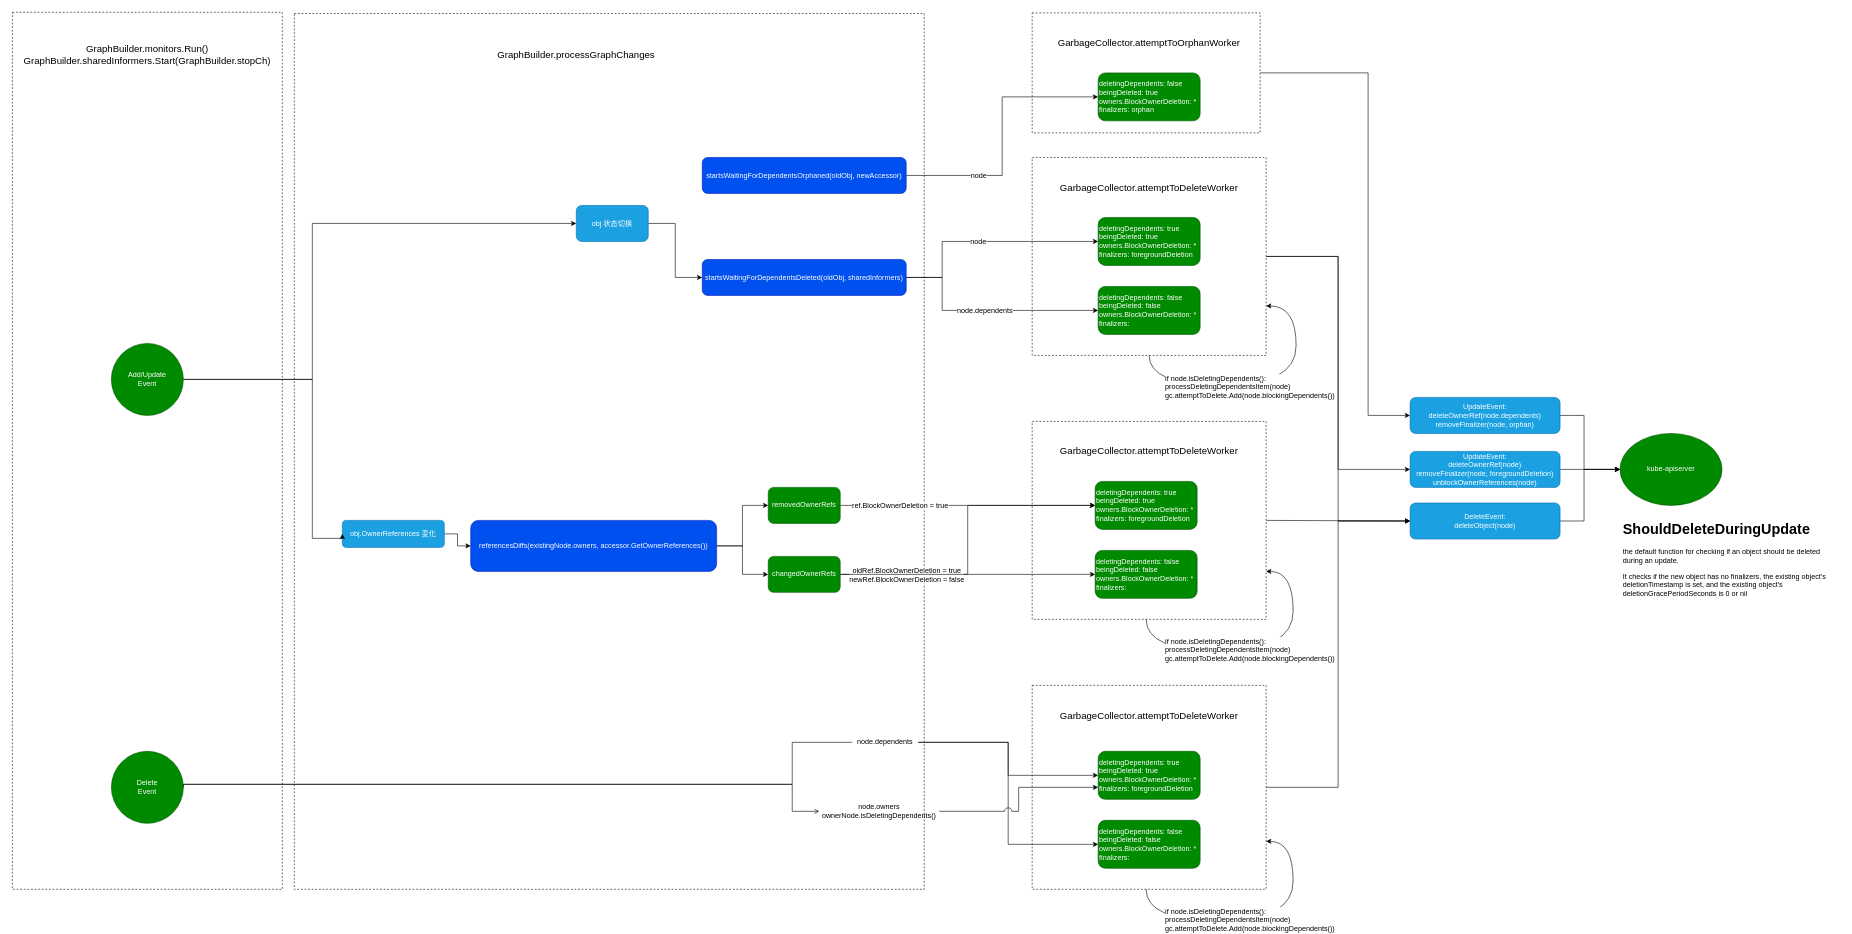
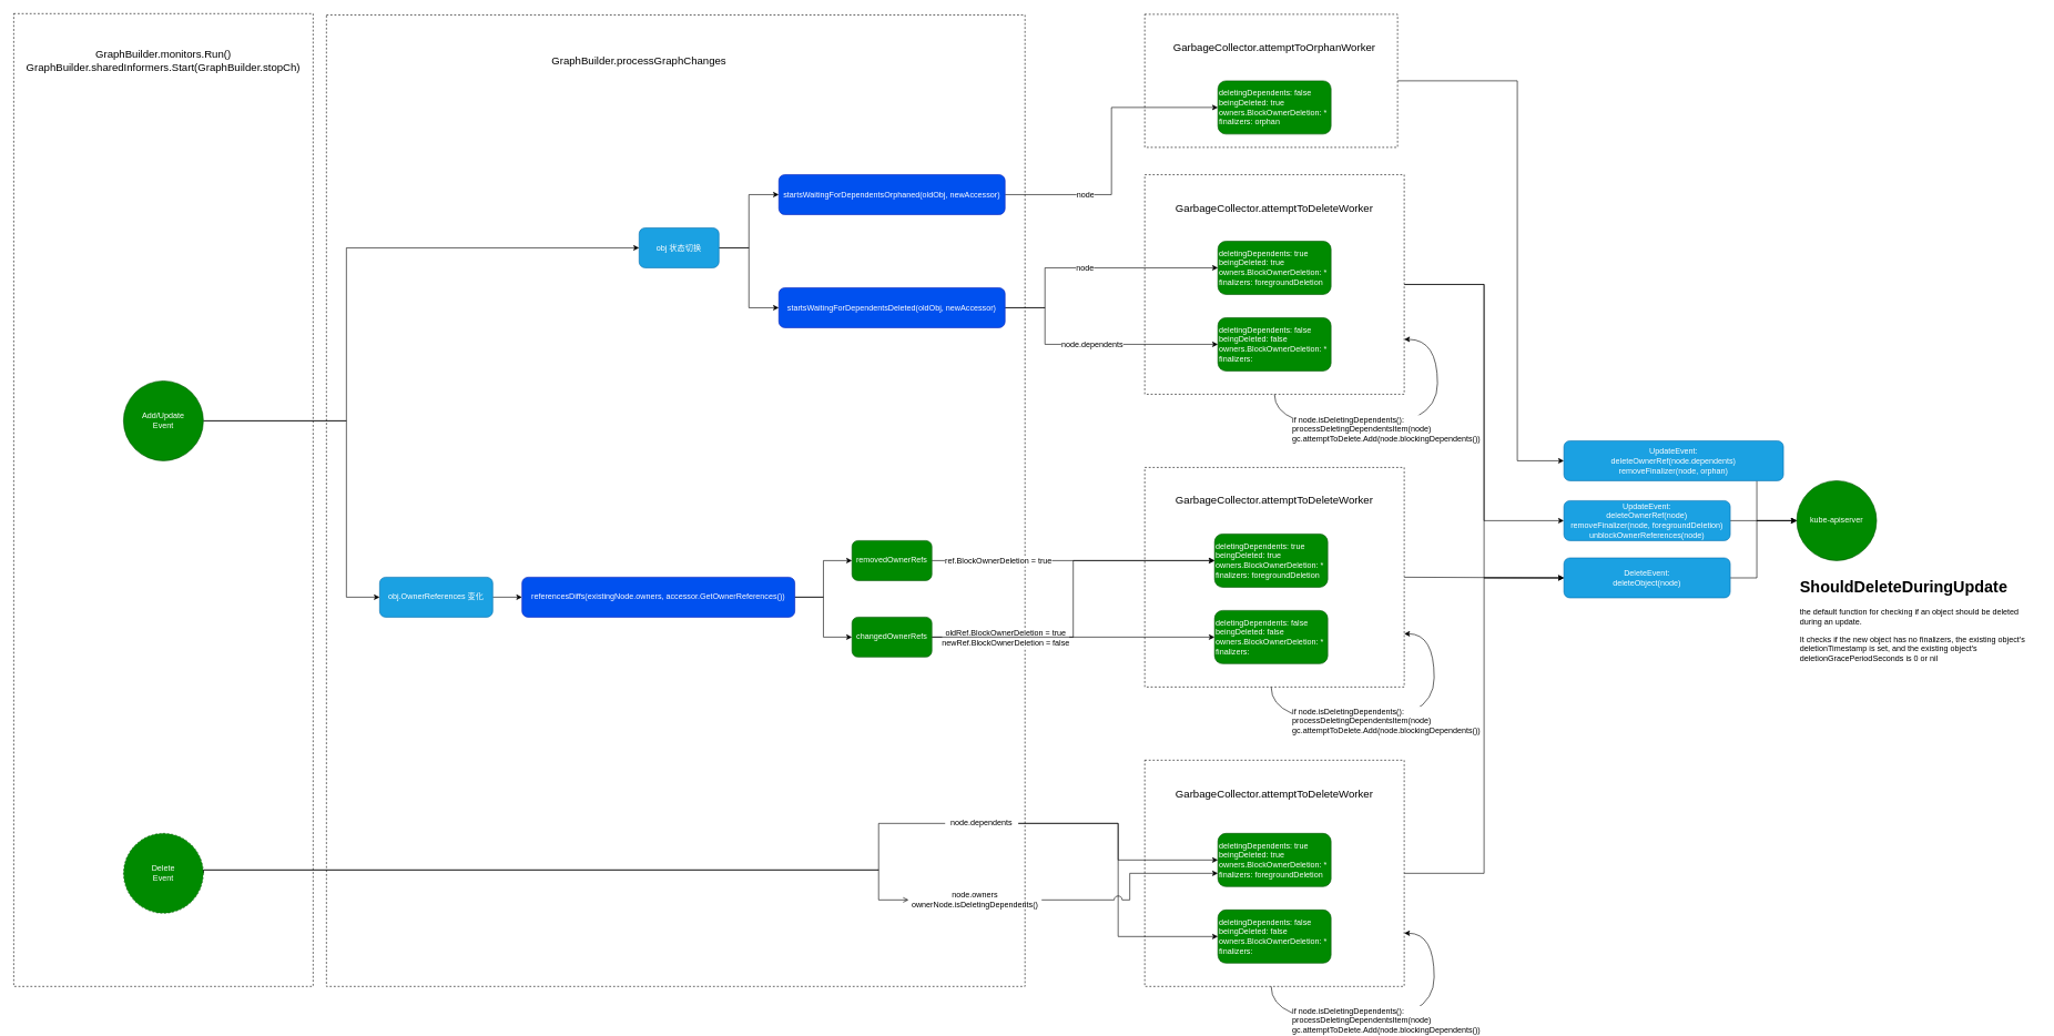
+ <mxCell id="16" style="edgeStyle=orthogonalEdgeStyle;rounded=0;orthogonalLoop=1;jettySize=auto;html=1;entryX=0;entryY=0.5;entryDx=0;entryDy=0;" parent="1" source="18" target="21" edge="1"><mxGeometry relative="1" as="geometry" /></mxCell>
- <mxCell id="26" value="startsWaitingForDependentsDeleted(oldObj, sharedInformers)" style="rounded=1;whiteSpace=wrap;html=1;align=center;fillColor=#0050ef;strokeColor=#001DBC;fontColor=#ffffff;" parent="1" vertex="1"><mxGeometry x="1170" y="432" width="340" height="60" as="geometry" /></mxCell>
+ <mxCell id="26" value="startsWaitingForDependentsDeleted(oldObj, newAccessor)" style="rounded=1;whiteSpace=wrap;html=1;align=center;fillColor=#0050ef;strokeColor=#001DBC;fontColor=#ffffff;" parent="1" vertex="1"><mxGeometry x="1170" y="432" width="340" height="60" as="geometry" /></mxCell>
- <mxCell id="60" value="UpdateEvent:&lt;br&gt;&lt;div&gt;&lt;span&gt;deleteOwnerRef(node.dependents)&lt;/span&gt;&lt;/div&gt;&lt;div&gt;&lt;span&gt;removeFinalizer(node, orphan)&lt;br&gt;&lt;/span&gt;&lt;/div&gt;" style="rounded=1;whiteSpace=wrap;html=1;align=center;fillColor=#1ba1e2;strokeColor=#006EAF;fontColor=#ffffff;" parent="1" vertex="1"><mxGeometry x="2350" y="662" width="250" height="60" as="geometry" /></mxCell>
+ <mxCell id="60" value="UpdateEvent:&lt;br&gt;&lt;div&gt;&lt;span&gt;deleteOwnerRef(node.dependents)&lt;/span&gt;&lt;/div&gt;&lt;div&gt;&lt;span&gt;removeFinalizer(node, orphan)&lt;br&gt;&lt;/span&gt;&lt;/div&gt;" style="rounded=1;whiteSpace=wrap;html=1;align=center;fillColor=#1ba1e2;strokeColor=#006EAF;fontColor=#ffffff;" parent="1" vertex="1"><mxGeometry x="2350" y="662" width="330" height="60" as="geometry" /></mxCell>
- <mxCell id="56" value="kube-apiserver" style="ellipse;whiteSpace=wrap;html=1;aspect=fixed;fillColor=#008a00;strokeColor=#005700;fontColor=#ffffff;" parent="1" vertex="1"><mxGeometry x="2700" y="722" width="170" height="120" as="geometry" /></mxCell>
+ <mxCell id="56" value="kube-apiserver" style="ellipse;whiteSpace=wrap;html=1;aspect=fixed;fillColor=#008a00;strokeColor=#005700;fontColor=#ffffff;" parent="1" vertex="1"><mxGeometry x="2700" y="722" width="120" height="120" as="geometry" /></mxCell>
- <mxCell id="28" value="obj.OwnerReferences 变化" style="rounded=1;whiteSpace=wrap;html=1;align=center;fillColor=#1ba1e2;strokeColor=#006EAF;fontColor=#ffffff;" parent="1" vertex="1"><mxGeometry x="570" y="867" width="170" height="45" as="geometry" /></mxCell>
+ <mxCell id="28" value="obj.OwnerReferences 变化" style="rounded=1;whiteSpace=wrap;html=1;align=center;fillColor=#1ba1e2;strokeColor=#006EAF;fontColor=#ffffff;" parent="1" vertex="1"><mxGeometry x="570" y="867" width="170" height="60" as="geometry" /></mxCell>
- <mxCell id="33" value="referencesDiffs(existingNode.owners, accessor.GetOwnerReferences())" style="rounded=1;whiteSpace=wrap;html=1;align=center;fillColor=#0050ef;strokeColor=#001DBC;fontColor=#ffffff;" parent="1" vertex="1"><mxGeometry x="784" y="867" width="410" height="85" as="geometry" /></mxCell>
+ <mxCell id="33" value="referencesDiffs(existingNode.owners, accessor.GetOwnerReferences())" style="rounded=1;whiteSpace=wrap;html=1;align=center;fillColor=#0050ef;strokeColor=#001DBC;fontColor=#ffffff;" parent="1" vertex="1"><mxGeometry x="784" y="867" width="410" height="60" as="geometry" /></mxCell>
- <mxCell id="47" value="Delete&lt;br&gt;Event" style="ellipse;whiteSpace=wrap;html=1;aspect=fixed;fillColor=#008a00;strokeColor=#005700;fontColor=#ffffff;" parent="1" vertex="1"><mxGeometry x="185" y="1252" width="120" height="120" as="geometry" /></mxCell>
+ <mxCell id="47" value="Delete&lt;br&gt;Event" style="ellipse;whiteSpace=wrap;html=1;aspect=fixed;fillColor=#008a00;strokeColor=#005700;fontColor=#ffffff;dashed=1;" parent="1" vertex="1"><mxGeometry x="185" y="1252" width="120" height="120" as="geometry" /></mxCell>
